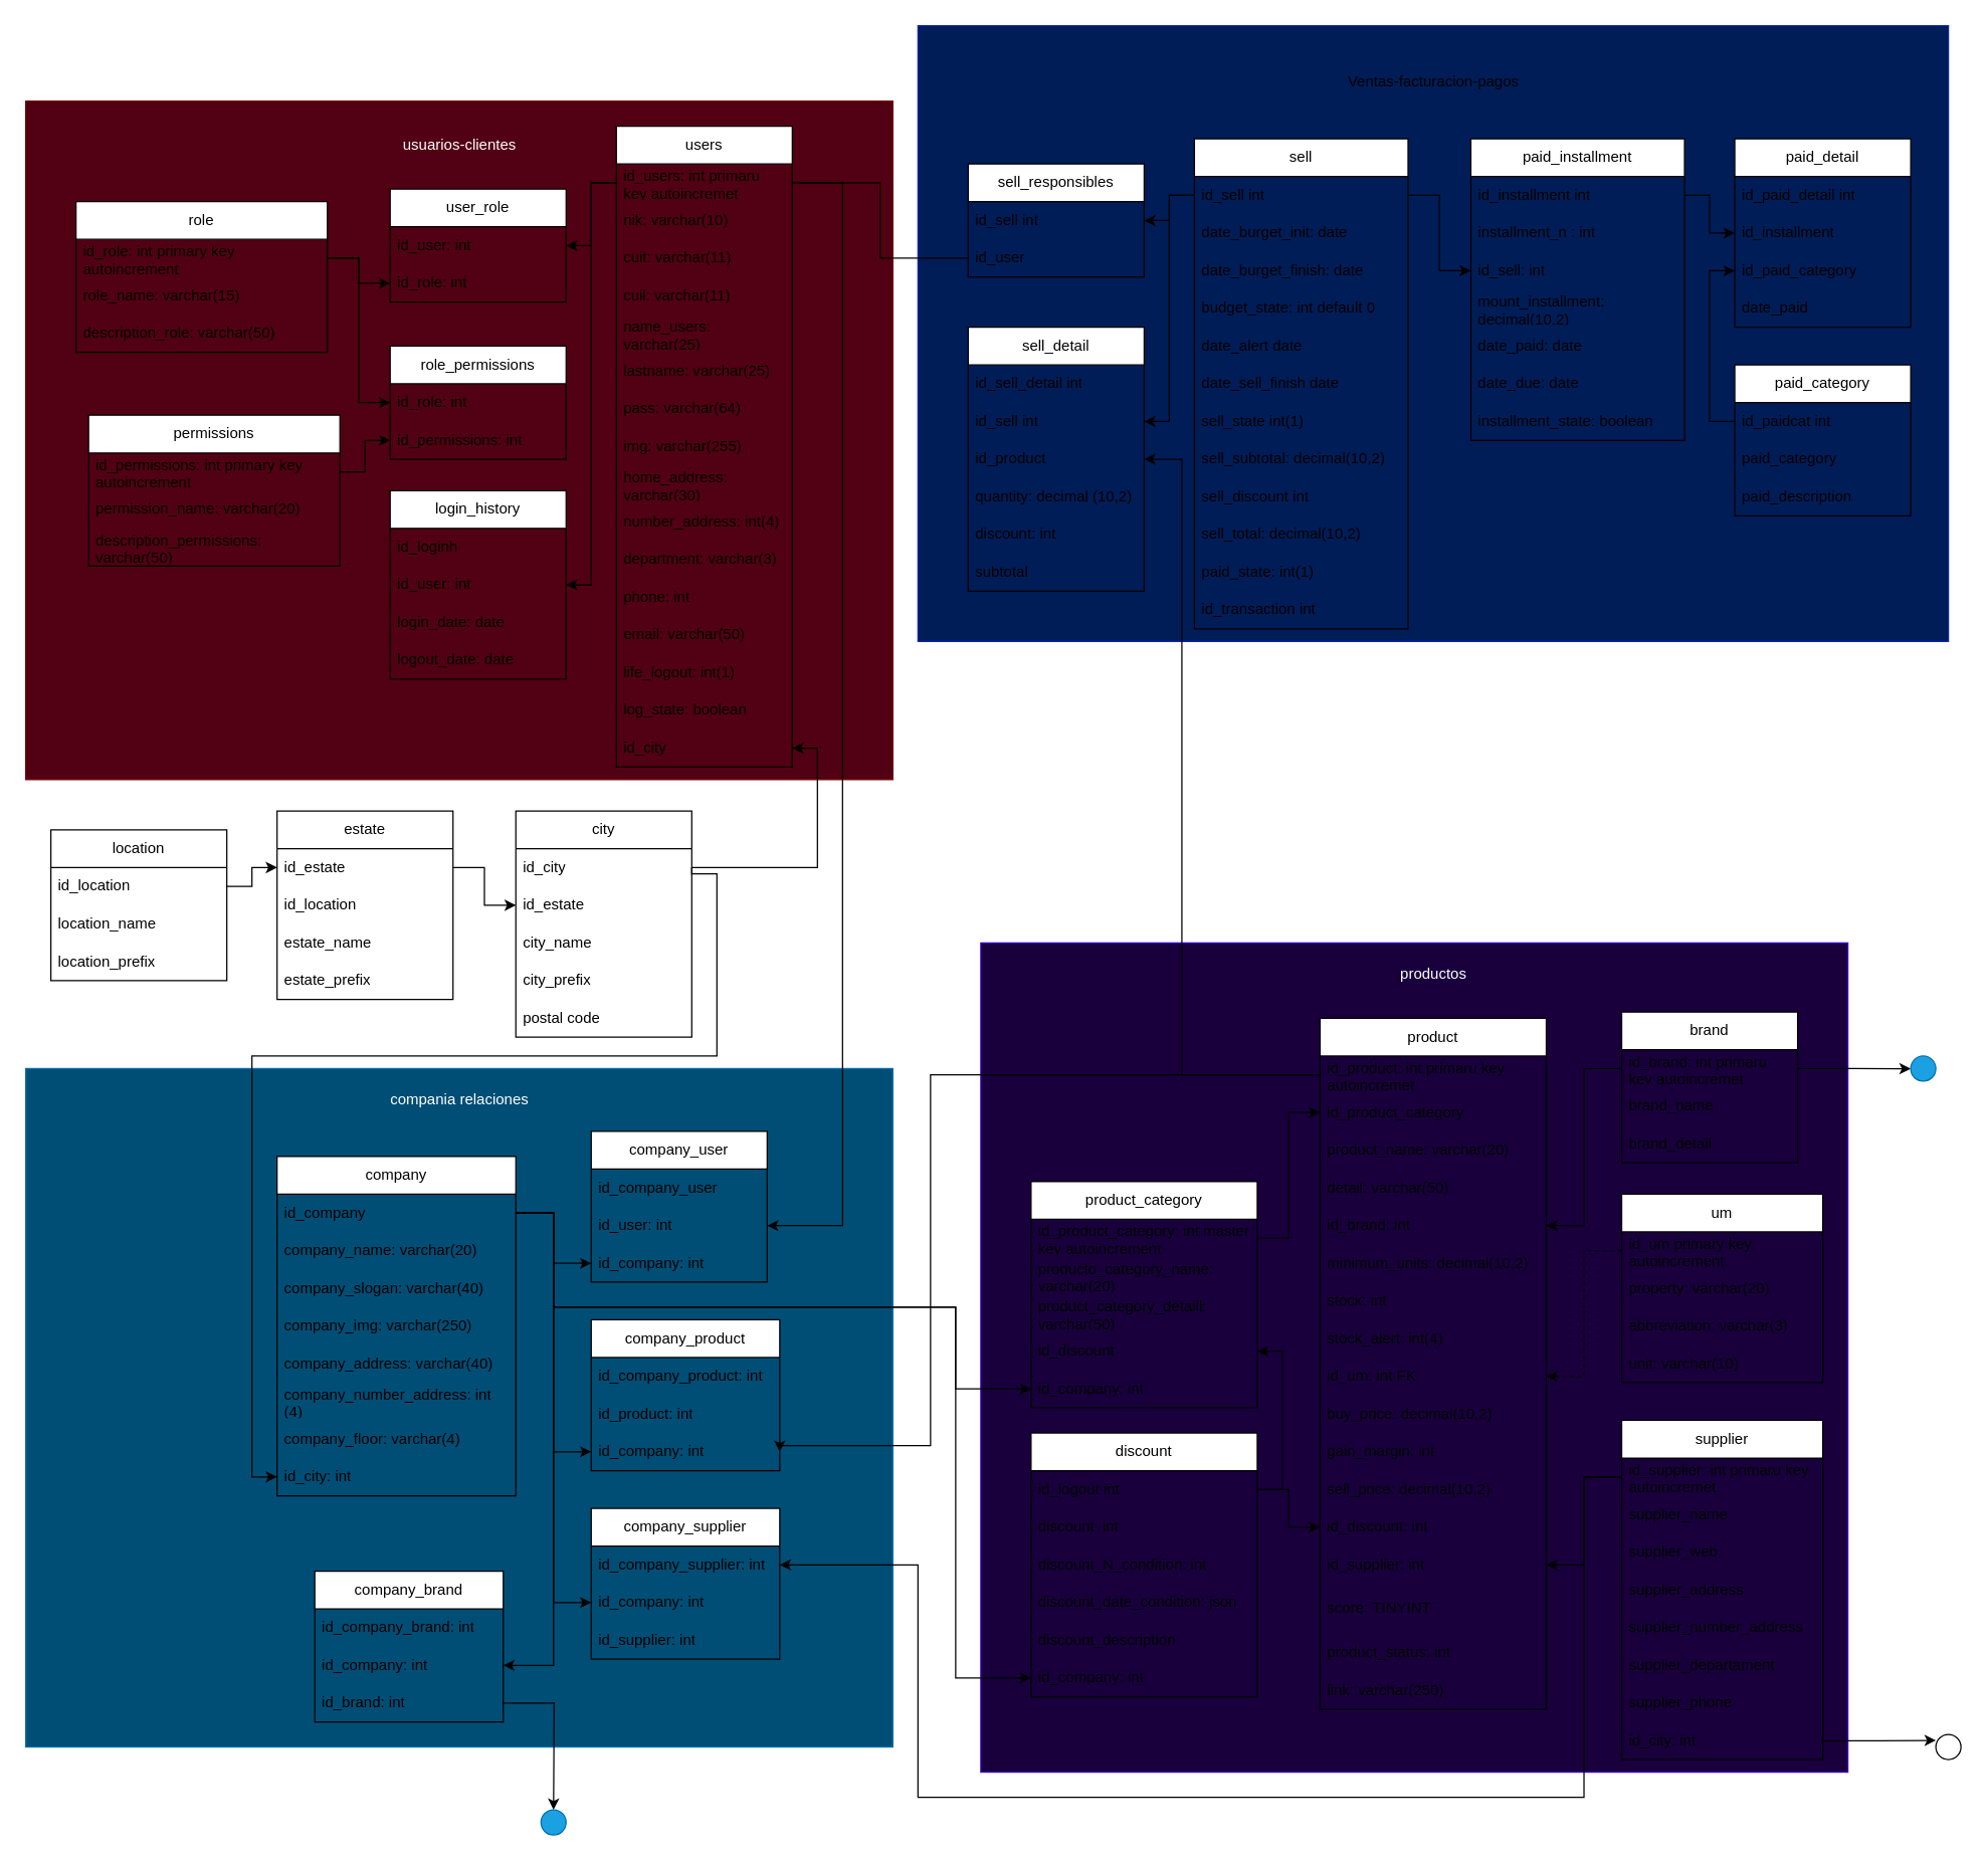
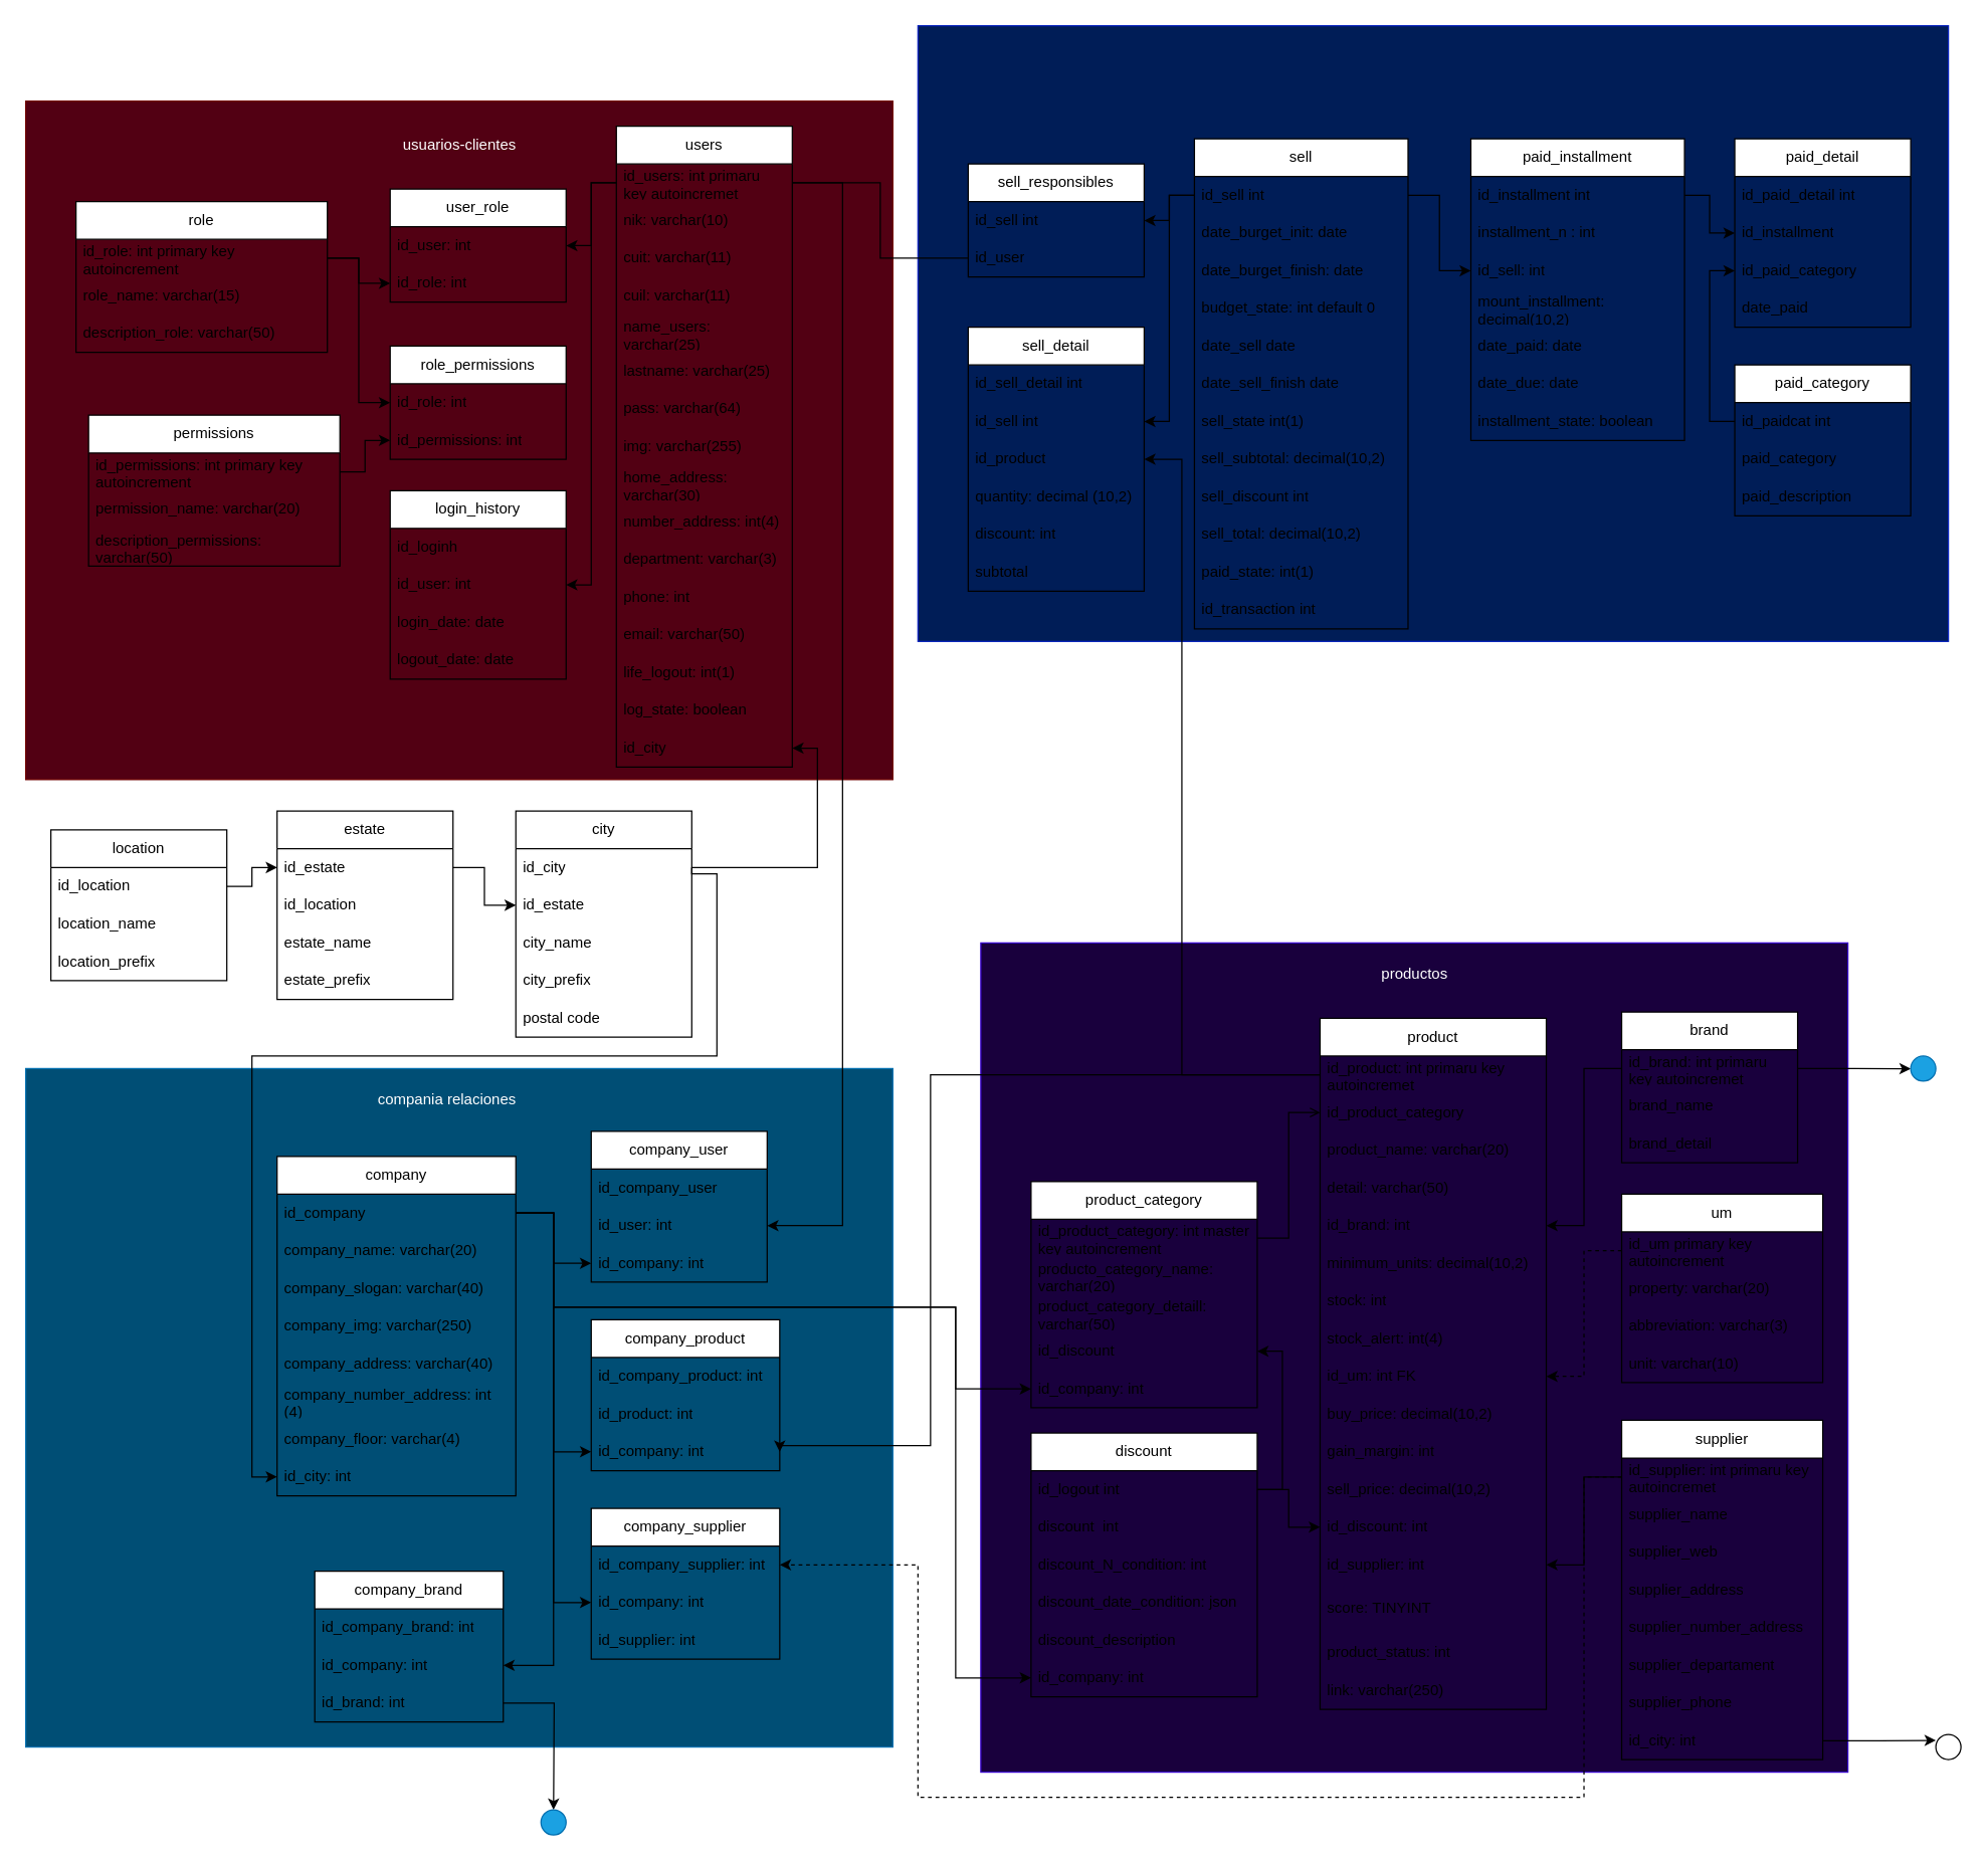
- <mxCell id="130" value="Ventas-facturacion-pagos" style="text;html=1;align=center;verticalAlign=middle;resizable=0;points=[];autosize=1;strokeColor=none;fillColor=none;" parent="1" vertex="1"><mxGeometry x="1060" y="50" width="160" height="30" as="geometry" /></mxCell>
- <mxCell id="57" value="date_alert date" style="text;strokeColor=none;fillColor=none;align=left;verticalAlign=middle;spacingLeft=4;spacingRight=4;overflow=hidden;points=[[0,0.5],[1,0.5]];portConstraint=eastwest;rotatable=0;whiteSpace=wrap;html=1;" parent="52" vertex="1"><mxGeometry y="150" width="170" height="30" as="geometry" /></mxCell>
+ <mxCell id="57" value="date_sell date" style="text;strokeColor=none;fillColor=none;align=left;verticalAlign=middle;spacingLeft=4;spacingRight=4;overflow=hidden;points=[[0,0.5],[1,0.5]];portConstraint=eastwest;rotatable=0;whiteSpace=wrap;html=1;" parent="52" vertex="1"><mxGeometry y="150" width="170" height="30" as="geometry" /></mxCell>
- <mxCell id="132" value="productos" style="text;html=1;align=center;verticalAlign=middle;resizable=0;points=[];autosize=1;strokeColor=none;fillColor=none;fontColor=#ffffff;fillStyle=dots;" parent="1" vertex="1"><mxGeometry x="1100" y="760" width="80" height="30" as="geometry" /></mxCell>
+ <mxCell id="132" value="productos" style="text;html=1;align=center;verticalAlign=middle;resizable=0;points=[];autosize=1;strokeColor=none;fillColor=none;fontColor=#ffffff;fillStyle=dots;" parent="1" vertex="1"><mxGeometry x="1085" y="760" width="80" height="30" as="geometry" /></mxCell>
- <mxCell id="3" value="compania relaciones" style="text;html=1;align=center;verticalAlign=middle;resizable=0;points=[];autosize=1;strokeColor=none;fillColor=none;fontColor=#ffffff;" parent="1" vertex="1"><mxGeometry x="300" y="860" width="130" height="30" as="geometry" /></mxCell>
+ <mxCell id="3" value="compania relaciones" style="text;html=1;align=center;verticalAlign=middle;resizable=0;points=[];autosize=1;strokeColor=none;fillColor=none;fontColor=#ffffff;" parent="1" vertex="1"><mxGeometry x="290" y="860" width="130" height="30" as="geometry" /></mxCell>
- <mxCell id="170" style="edgeStyle=orthogonalEdgeStyle;rounded=0;orthogonalLoop=1;jettySize=auto;html=1;exitX=1;exitY=0.5;exitDx=0;exitDy=0;entryX=0;entryY=0.5;entryDx=0;entryDy=0;" parent="1" source="66" target="33" edge="1"><mxGeometry relative="1" as="geometry" /></mxCell>
+ <mxCell id="170" style="edgeStyle=orthogonalEdgeStyle;rounded=0;orthogonalLoop=1;jettySize=auto;html=1;exitX=1;exitY=0.5;exitDx=0;exitDy=0;entryX=0;entryY=0.5;entryDx=0;entryDy=0;endArrow=open;" parent="1" source="66" target="33" edge="1"><mxGeometry relative="1" as="geometry" /></mxCell>
- <mxCell id="200" style="edgeStyle=orthogonalEdgeStyle;rounded=0;orthogonalLoop=1;jettySize=auto;html=1;exitX=0;exitY=0.5;exitDx=0;exitDy=0;entryX=1;entryY=0.5;entryDx=0;entryDy=0;" edge="1" parent="1" source="172" target="196"><mxGeometry relative="1" as="geometry"><Array as="points"><mxPoint x="1260" y="1175" /><mxPoint x="1260" y="1430" /><mxPoint x="730" y="1430" /><mxPoint x="730" y="1245" /></Array></mxGeometry></mxCell>
+ <mxCell id="200" style="edgeStyle=orthogonalEdgeStyle;rounded=0;orthogonalLoop=1;jettySize=auto;html=1;exitX=0;exitY=0.5;exitDx=0;exitDy=0;entryX=1;entryY=0.5;entryDx=0;entryDy=0;dashed=1;" edge="1" parent="1" source="172" target="196"><mxGeometry relative="1" as="geometry"><Array as="points"><mxPoint x="1260" y="1175" /><mxPoint x="1260" y="1430" /><mxPoint x="730" y="1430" /><mxPoint x="730" y="1245" /></Array></mxGeometry></mxCell>
